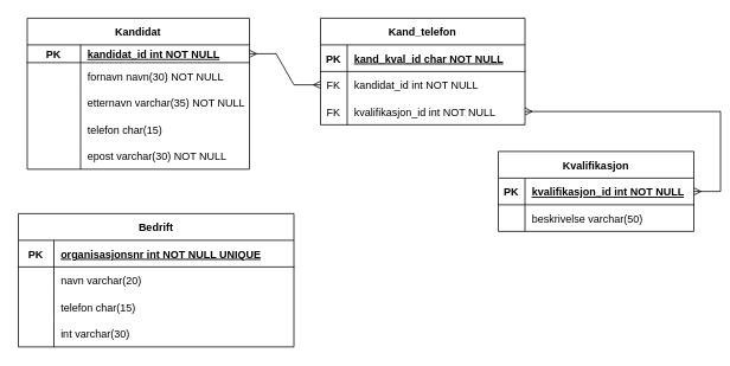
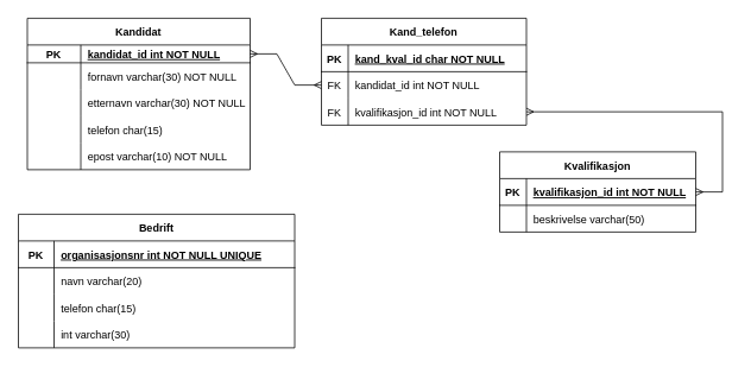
- <mxCell id="8" value="fornavn navn(30) NOT NULL" style="shape=partialRectangle;connectable=0;fillColor=none;top=0;left=0;bottom=0;right=0;align=left;spacingLeft=6;overflow=hidden;" vertex="1" parent="6"><mxGeometry x="60" width="190" height="30" as="geometry"><mxRectangle width="190" height="30" as="alternateBounds" /></mxGeometry></mxCell>
+ <mxCell id="8" value="fornavn varchar(30) NOT NULL" style="shape=partialRectangle;connectable=0;fillColor=none;top=0;left=0;bottom=0;right=0;align=left;spacingLeft=6;overflow=hidden;" vertex="1" parent="6"><mxGeometry x="60" width="190" height="30" as="geometry"><mxRectangle width="190" height="30" as="alternateBounds" /></mxGeometry></mxCell>
- <mxCell id="11" value="etternavn varchar(35) NOT NULL" style="shape=partialRectangle;connectable=0;fillColor=none;top=0;left=0;bottom=0;right=0;align=left;spacingLeft=6;overflow=hidden;" vertex="1" parent="9"><mxGeometry x="60" width="190" height="30" as="geometry"><mxRectangle width="190" height="30" as="alternateBounds" /></mxGeometry></mxCell>
+ <mxCell id="11" value="etternavn varchar(30) NOT NULL" style="shape=partialRectangle;connectable=0;fillColor=none;top=0;left=0;bottom=0;right=0;align=left;spacingLeft=6;overflow=hidden;" vertex="1" parent="9"><mxGeometry x="60" width="190" height="30" as="geometry"><mxRectangle width="190" height="30" as="alternateBounds" /></mxGeometry></mxCell>
- <mxCell id="17" value="epost varchar(30) NOT NULL" style="shape=partialRectangle;connectable=0;fillColor=none;top=0;left=0;bottom=0;right=0;align=left;spacingLeft=6;overflow=hidden;" vertex="1" parent="15"><mxGeometry x="60" width="190" height="30" as="geometry"><mxRectangle width="190" height="30" as="alternateBounds" /></mxGeometry></mxCell>
+ <mxCell id="17" value="epost varchar(10) NOT NULL" style="shape=partialRectangle;connectable=0;fillColor=none;top=0;left=0;bottom=0;right=0;align=left;spacingLeft=6;overflow=hidden;" vertex="1" parent="15"><mxGeometry x="60" width="190" height="30" as="geometry"><mxRectangle width="190" height="30" as="alternateBounds" /></mxGeometry></mxCell>
